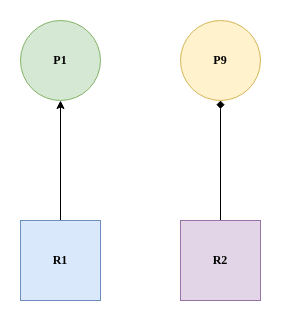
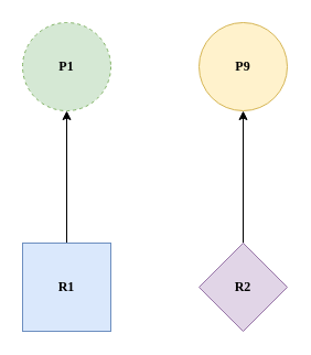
- <mxCell id="2" value="P1" style="ellipse;whiteSpace=wrap;html=1;aspect=fixed;fillColor=#d5e8d4;strokeColor=#82b366;fontFamily=Fira Sans;fontStyle=1" vertex="1" parent="1"><mxGeometry x="20" y="20" width="80" height="80" as="geometry" /></mxCell>
+ <mxCell id="2" value="P1" style="ellipse;whiteSpace=wrap;html=1;aspect=fixed;fillColor=#d5e8d4;strokeColor=#82b366;fontFamily=Fira Sans;fontStyle=1;dashed=1;" vertex="1" parent="1"><mxGeometry x="20" y="20" width="80" height="80" as="geometry" /></mxCell>
- <mxCell id="6" style="edgeStyle=orthogonalEdgeStyle;rounded=0;orthogonalLoop=1;jettySize=auto;html=1;fontFamily=Fira Sans;endArrow=diamond;" edge="1" parent="1" source="7" target="3"><mxGeometry relative="1" as="geometry" /></mxCell>
+ <mxCell id="6" style="edgeStyle=orthogonalEdgeStyle;rounded=0;orthogonalLoop=1;jettySize=auto;html=1;fontFamily=Fira Sans;" edge="1" parent="1" source="7" target="3"><mxGeometry relative="1" as="geometry" /></mxCell>
- <mxCell id="7" value="R2" style="whiteSpace=wrap;html=1;aspect=fixed;fillColor=#e1d5e7;strokeColor=#9673a6;fontFamily=Fira Sans;fontStyle=1" vertex="1" parent="1"><mxGeometry x="180" y="220" width="80" height="80" as="geometry" /></mxCell>
+ <mxCell id="7" value="R2" style="rhombus;whiteSpace=wrap;html=1;aspect=fixed;fillColor=#e1d5e7;strokeColor=#9673a6;fontFamily=Fira Sans;fontStyle=1;" vertex="1" parent="1"><mxGeometry x="180" y="220" width="80" height="80" as="geometry" /></mxCell>
